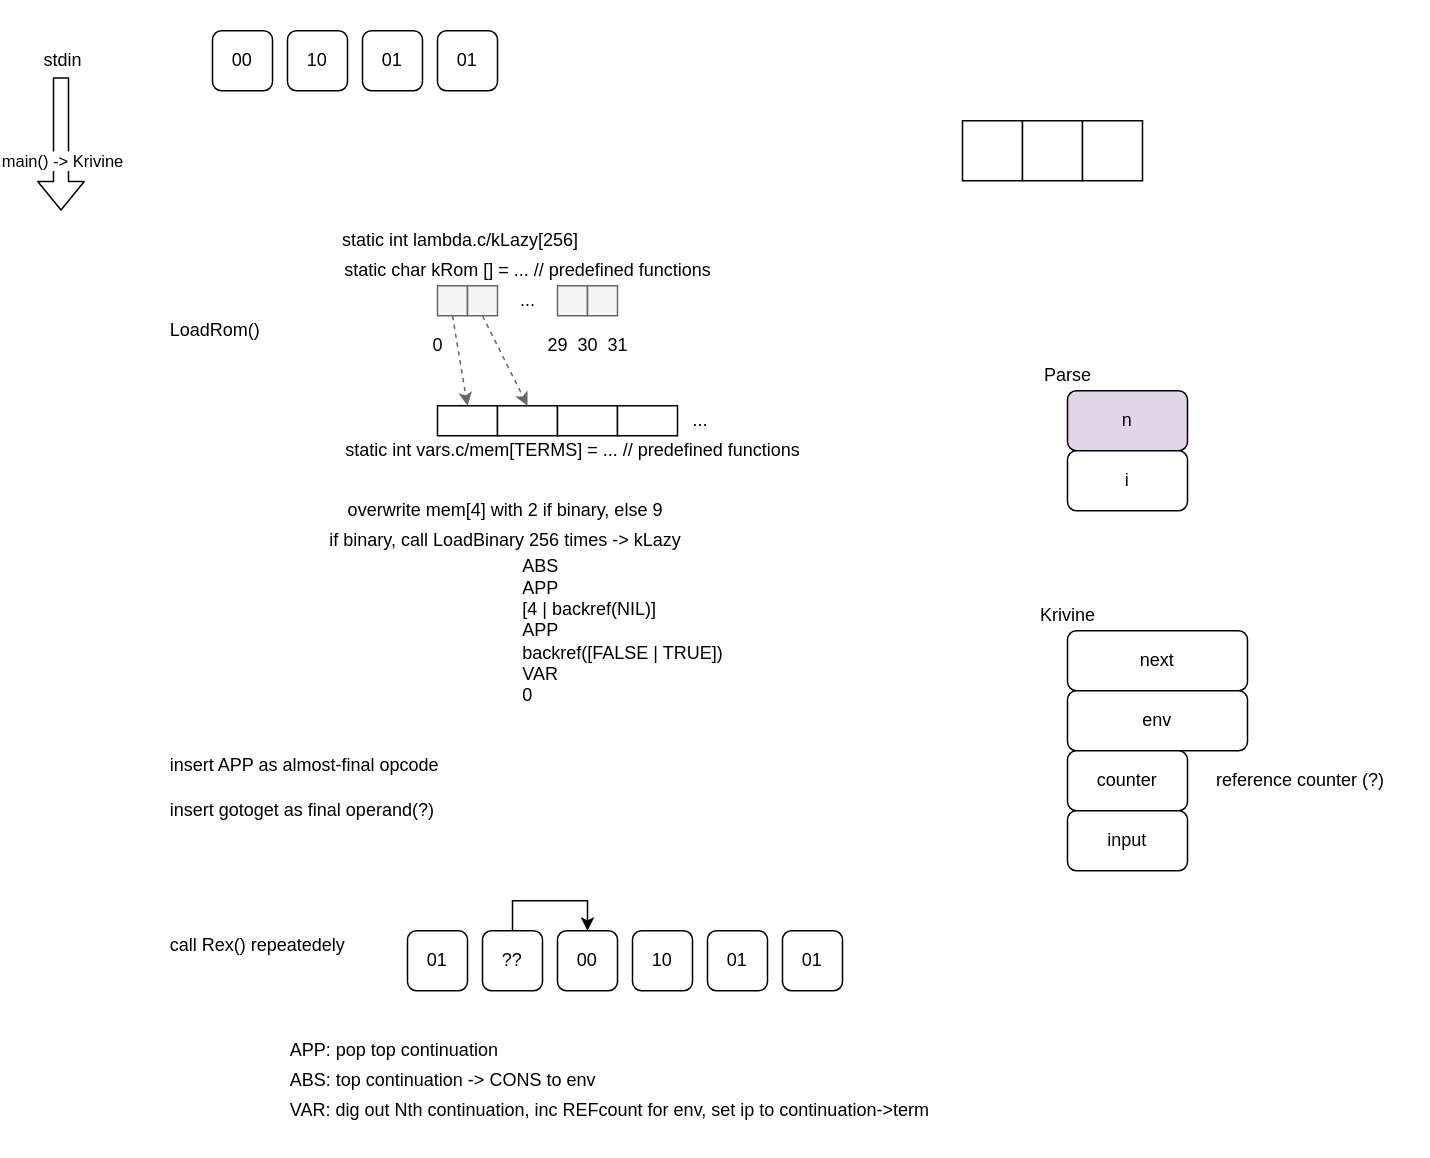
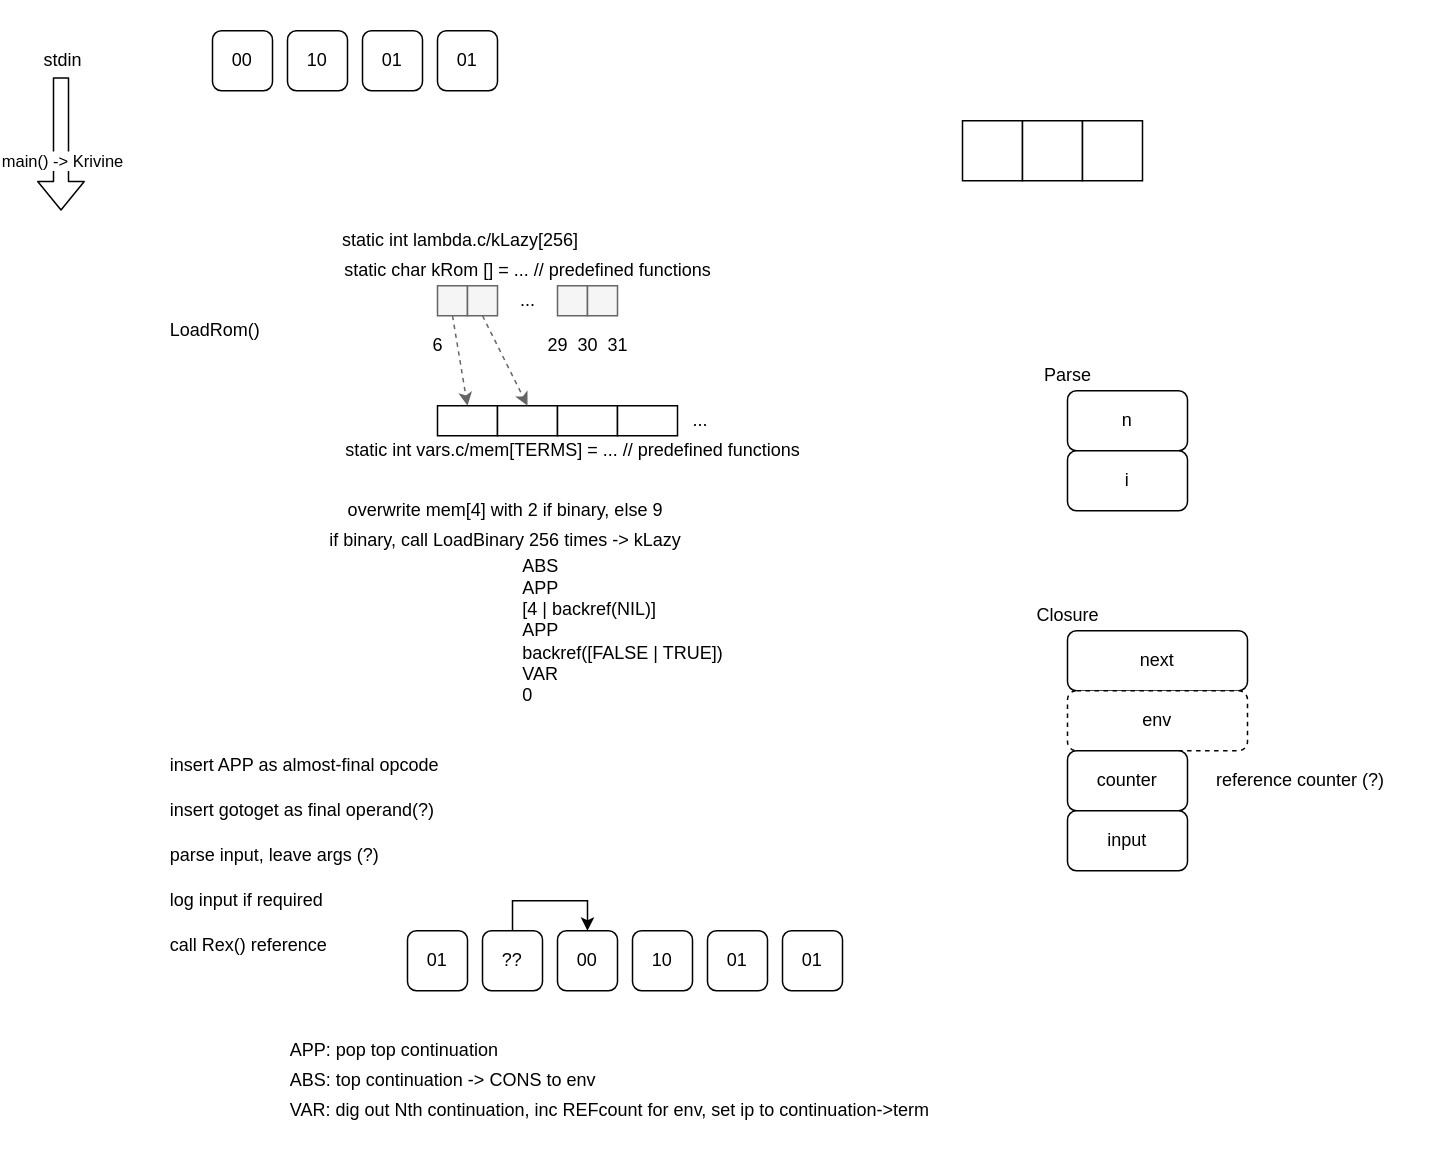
- <mxCell id="18" value="0" style="text;html=1;align=center;verticalAlign=middle;resizable=0;points=[];autosize=1;strokeColor=none;" parent="1" vertex="1"><mxGeometry x="280" y="220" width="20" height="20" as="geometry" /></mxCell>
+ <mxCell id="18" value="6" style="text;html=1;align=center;verticalAlign=middle;resizable=0;points=[];autosize=1;strokeColor=none;" parent="1" vertex="1"><mxGeometry x="280" y="220" width="20" height="20" as="geometry" /></mxCell>
- <mxCell id="52" value="n" style="rounded=1;whiteSpace=wrap;html=1;align=center;fillColor=#e1d5e7;" vertex="1" parent="1"><mxGeometry x="710" y="260" width="80" height="40" as="geometry" /></mxCell>
+ <mxCell id="52" value="n" style="rounded=1;whiteSpace=wrap;html=1;align=center;" vertex="1" parent="1"><mxGeometry x="710" y="260" width="80" height="40" as="geometry" /></mxCell>
- <mxCell id="51" value="Krivine" style="text;html=1;align=center;verticalAlign=middle;resizable=0;points=[];autosize=1;strokeColor=none;" vertex="1" parent="1"><mxGeometry x="680" y="400" width="60" height="20" as="geometry" /></mxCell>
+ <mxCell id="51" value="Closure" style="text;html=1;align=center;verticalAlign=middle;resizable=0;points=[];autosize=1;strokeColor=none;" vertex="1" parent="1"><mxGeometry x="680" y="400" width="60" height="20" as="geometry" /></mxCell>
- <mxCell id="48" value="env" style="rounded=1;whiteSpace=wrap;html=1;align=center;" vertex="1" parent="1"><mxGeometry x="710" y="460" width="120" height="40" as="geometry" /></mxCell>
+ <mxCell id="48" value="env" style="rounded=1;whiteSpace=wrap;html=1;align=center;dashed=1;" vertex="1" parent="1"><mxGeometry x="710" y="460" width="120" height="40" as="geometry" /></mxCell>
+ <mxCell id="37" value="parse input, leave args (?)" style="text;html=1;align=left;verticalAlign=middle;resizable=0;points=[];autosize=1;strokeColor=none;" vertex="1" parent="1"><mxGeometry x="110" y="560" width="150" height="20" as="geometry" /></mxCell>
+ <mxCell id="38" value="log input if required" style="text;html=1;align=left;verticalAlign=middle;resizable=0;points=[];autosize=1;strokeColor=none;" vertex="1" parent="1"><mxGeometry x="110" y="590" width="120" height="20" as="geometry" /></mxCell>
- <mxCell id="39" value="call Rex() repeatedely" style="text;html=1;align=left;verticalAlign=middle;resizable=0;points=[];autosize=1;strokeColor=none;" vertex="1" parent="1"><mxGeometry x="110" y="620" width="130" height="20" as="geometry" /></mxCell>
+ <mxCell id="39" value="call Rex() reference" style="text;html=1;align=left;verticalAlign=middle;resizable=0;points=[];autosize=1;strokeColor=none;" vertex="1" parent="1"><mxGeometry x="110" y="620" width="130" height="20" as="geometry" /></mxCell>
